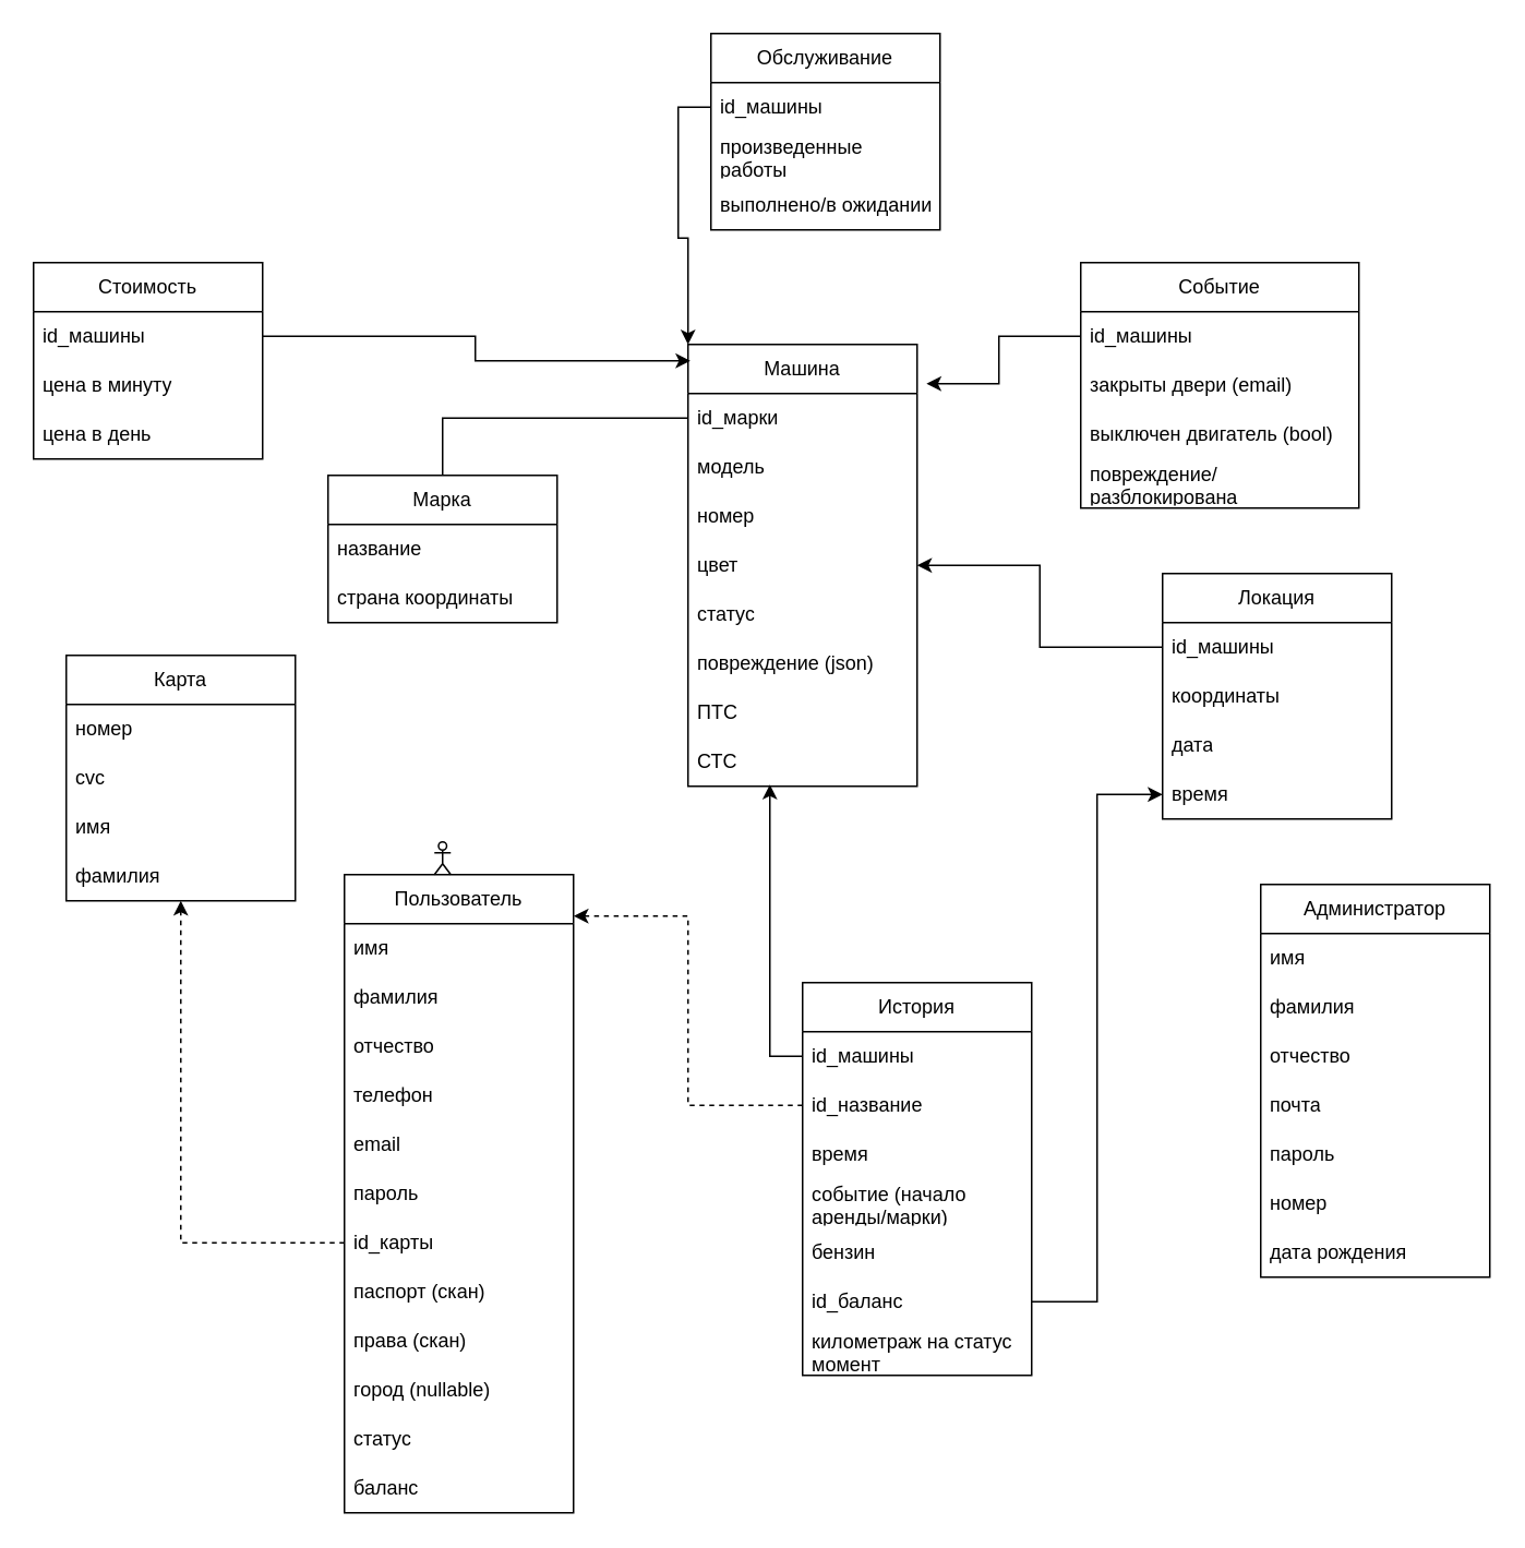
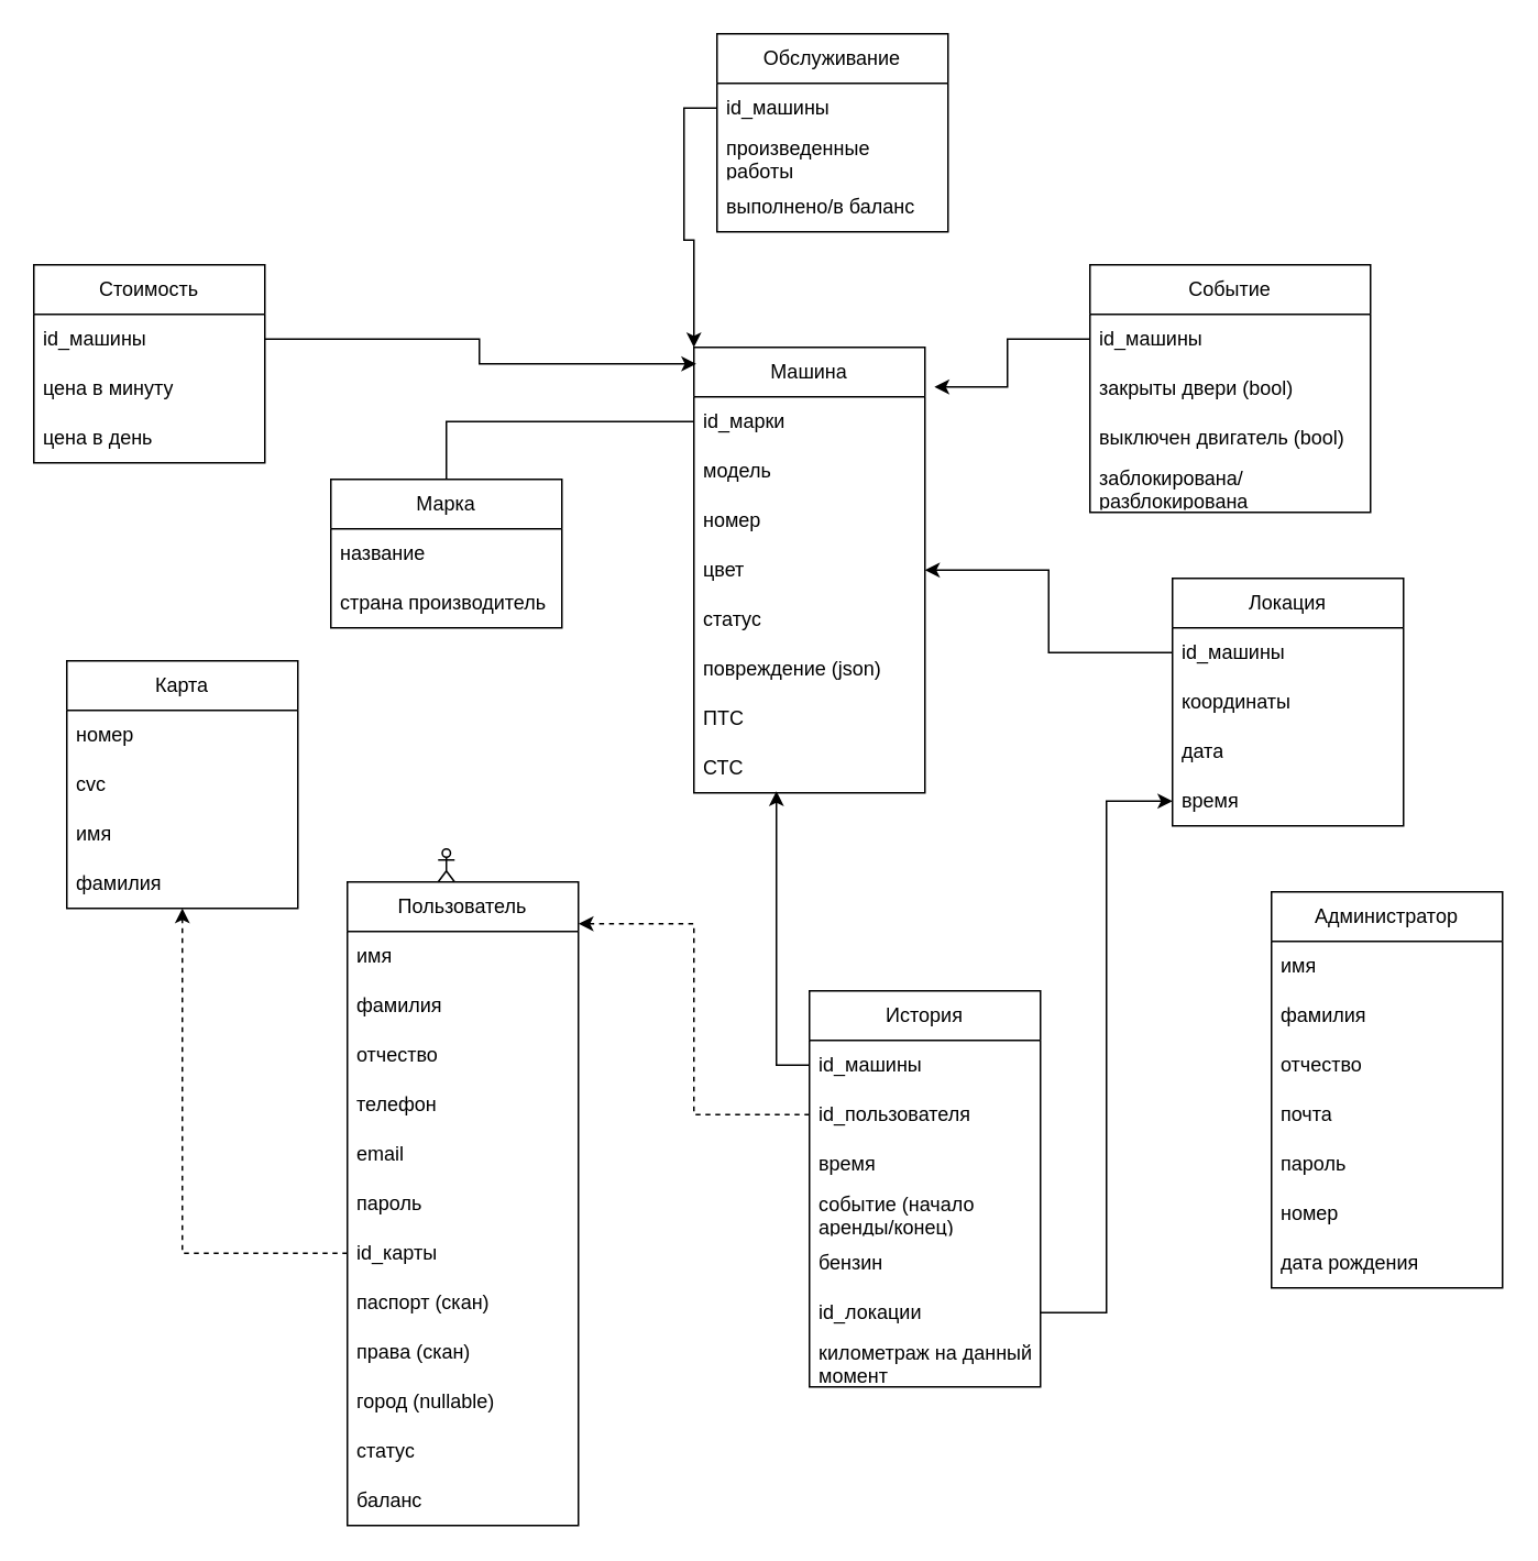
- <mxCell id="71" value="выполнено/в ожидании" style="text;strokeColor=none;fillColor=none;align=left;verticalAlign=middle;spacingLeft=4;spacingRight=4;overflow=hidden;points=[[0,0.5],[1,0.5]];portConstraint=eastwest;rotatable=0;whiteSpace=wrap;html=1;" parent="68" vertex="1"><mxGeometry y="90" width="140" height="30" as="geometry" /></mxCell>
+ <mxCell id="71" value="выполнено/в баланс" style="text;strokeColor=none;fillColor=none;align=left;verticalAlign=middle;spacingLeft=4;spacingRight=4;overflow=hidden;points=[[0,0.5],[1,0.5]];portConstraint=eastwest;rotatable=0;whiteSpace=wrap;html=1;" parent="68" vertex="1"><mxGeometry y="90" width="140" height="30" as="geometry" /></mxCell>
- <mxCell id="30" value="закрыты двери (email)" style="text;strokeColor=none;fillColor=none;align=left;verticalAlign=middle;spacingLeft=4;spacingRight=4;overflow=hidden;points=[[0,0.5],[1,0.5]];portConstraint=eastwest;rotatable=0;whiteSpace=wrap;html=1;" parent="28" vertex="1"><mxGeometry y="60" width="170" height="30" as="geometry" /></mxCell>
+ <mxCell id="30" value="закрыты двери (bool)" style="text;strokeColor=none;fillColor=none;align=left;verticalAlign=middle;spacingLeft=4;spacingRight=4;overflow=hidden;points=[[0,0.5],[1,0.5]];portConstraint=eastwest;rotatable=0;whiteSpace=wrap;html=1;" parent="28" vertex="1"><mxGeometry y="60" width="170" height="30" as="geometry" /></mxCell>
- <mxCell id="32" value="повреждение/разблокирована" style="text;strokeColor=none;fillColor=none;align=left;verticalAlign=middle;spacingLeft=4;spacingRight=4;overflow=hidden;points=[[0,0.5],[1,0.5]];portConstraint=eastwest;rotatable=0;whiteSpace=wrap;html=1;" parent="28" vertex="1"><mxGeometry y="120" width="170" height="30" as="geometry" /></mxCell>
+ <mxCell id="32" value="заблокирована/разблокирована" style="text;strokeColor=none;fillColor=none;align=left;verticalAlign=middle;spacingLeft=4;spacingRight=4;overflow=hidden;points=[[0,0.5],[1,0.5]];portConstraint=eastwest;rotatable=0;whiteSpace=wrap;html=1;" parent="28" vertex="1"><mxGeometry y="120" width="170" height="30" as="geometry" /></mxCell>
- <mxCell id="4" value="страна координаты" style="text;strokeColor=none;fillColor=none;align=left;verticalAlign=middle;spacingLeft=4;spacingRight=4;overflow=hidden;points=[[0,0.5],[1,0.5]];portConstraint=eastwest;rotatable=0;whiteSpace=wrap;html=1;" parent="2" vertex="1"><mxGeometry y="60" width="140" height="30" as="geometry" /></mxCell>
+ <mxCell id="4" value="страна производитель" style="text;strokeColor=none;fillColor=none;align=left;verticalAlign=middle;spacingLeft=4;spacingRight=4;overflow=hidden;points=[[0,0.5],[1,0.5]];portConstraint=eastwest;rotatable=0;whiteSpace=wrap;html=1;" parent="2" vertex="1"><mxGeometry y="60" width="140" height="30" as="geometry" /></mxCell>
- <mxCell id="42" value="id_название" style="text;strokeColor=none;fillColor=none;align=left;verticalAlign=middle;spacingLeft=4;spacingRight=4;overflow=hidden;points=[[0,0.5],[1,0.5]];portConstraint=eastwest;rotatable=0;whiteSpace=wrap;html=1;" parent="40" vertex="1"><mxGeometry y="60" width="140" height="30" as="geometry" /></mxCell>
+ <mxCell id="42" value="id_пользователя" style="text;strokeColor=none;fillColor=none;align=left;verticalAlign=middle;spacingLeft=4;spacingRight=4;overflow=hidden;points=[[0,0.5],[1,0.5]];portConstraint=eastwest;rotatable=0;whiteSpace=wrap;html=1;" parent="40" vertex="1"><mxGeometry y="60" width="140" height="30" as="geometry" /></mxCell>
- <mxCell id="44" value="событие (начало аренды/марки)" style="text;strokeColor=none;fillColor=none;align=left;verticalAlign=middle;spacingLeft=4;spacingRight=4;overflow=hidden;points=[[0,0.5],[1,0.5]];portConstraint=eastwest;rotatable=0;whiteSpace=wrap;html=1;" parent="40" vertex="1"><mxGeometry y="120" width="140" height="30" as="geometry" /></mxCell>
+ <mxCell id="44" value="событие (начало аренды/конец)" style="text;strokeColor=none;fillColor=none;align=left;verticalAlign=middle;spacingLeft=4;spacingRight=4;overflow=hidden;points=[[0,0.5],[1,0.5]];portConstraint=eastwest;rotatable=0;whiteSpace=wrap;html=1;" parent="40" vertex="1"><mxGeometry y="120" width="140" height="30" as="geometry" /></mxCell>
- <mxCell id="46" value="id_баланс" style="text;strokeColor=none;fillColor=none;align=left;verticalAlign=middle;spacingLeft=4;spacingRight=4;overflow=hidden;points=[[0,0.5],[1,0.5]];portConstraint=eastwest;rotatable=0;whiteSpace=wrap;html=1;" parent="40" vertex="1"><mxGeometry y="180" width="140" height="30" as="geometry" /></mxCell>
+ <mxCell id="46" value="id_локации" style="text;strokeColor=none;fillColor=none;align=left;verticalAlign=middle;spacingLeft=4;spacingRight=4;overflow=hidden;points=[[0,0.5],[1,0.5]];portConstraint=eastwest;rotatable=0;whiteSpace=wrap;html=1;" parent="40" vertex="1"><mxGeometry y="180" width="140" height="30" as="geometry" /></mxCell>
- <mxCell id="47" value="километраж на статус момент" style="text;strokeColor=none;fillColor=none;align=left;verticalAlign=middle;spacingLeft=4;spacingRight=4;overflow=hidden;points=[[0,0.5],[1,0.5]];portConstraint=eastwest;rotatable=0;whiteSpace=wrap;html=1;" parent="40" vertex="1"><mxGeometry y="210" width="140" height="30" as="geometry" /></mxCell>
+ <mxCell id="47" value="километраж на данный момент" style="text;strokeColor=none;fillColor=none;align=left;verticalAlign=middle;spacingLeft=4;spacingRight=4;overflow=hidden;points=[[0,0.5],[1,0.5]];portConstraint=eastwest;rotatable=0;whiteSpace=wrap;html=1;" parent="40" vertex="1"><mxGeometry y="210" width="140" height="30" as="geometry" /></mxCell>
